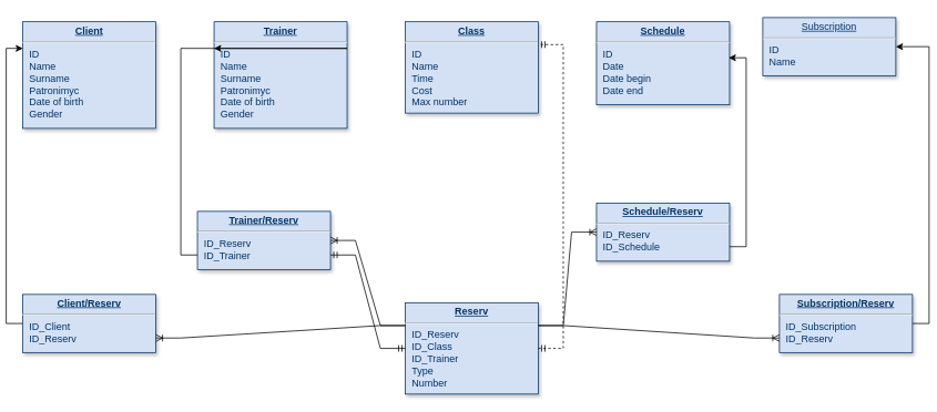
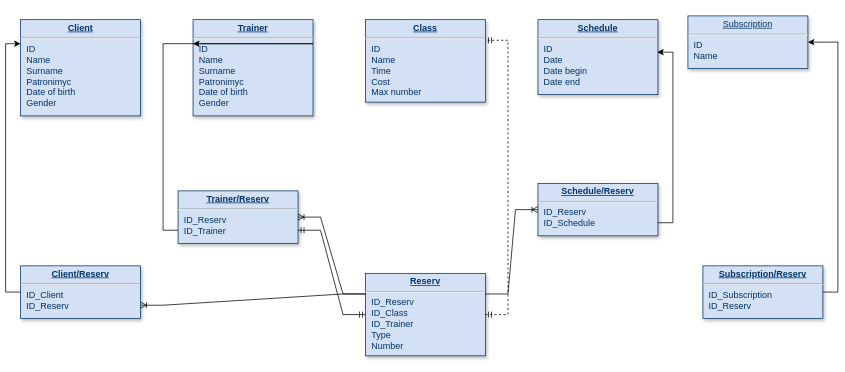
- <mxCell id="17" value="" style="edgeStyle=entityRelationEdgeStyle;fontSize=12;html=1;endArrow=ERoneToMany;rounded=0;exitX=1;exitY=0.25;exitDx=0;exitDy=0;entryX=0;entryY=0.75;entryDx=0;entryDy=0;" edge="1" parent="1" source="7" target="14"><mxGeometry width="100" height="100" relative="1" as="geometry"><mxPoint x="690" y="454" as="sourcePoint" /><mxPoint x="790" y="354" as="targetPoint" /></mxGeometry></mxCell>
